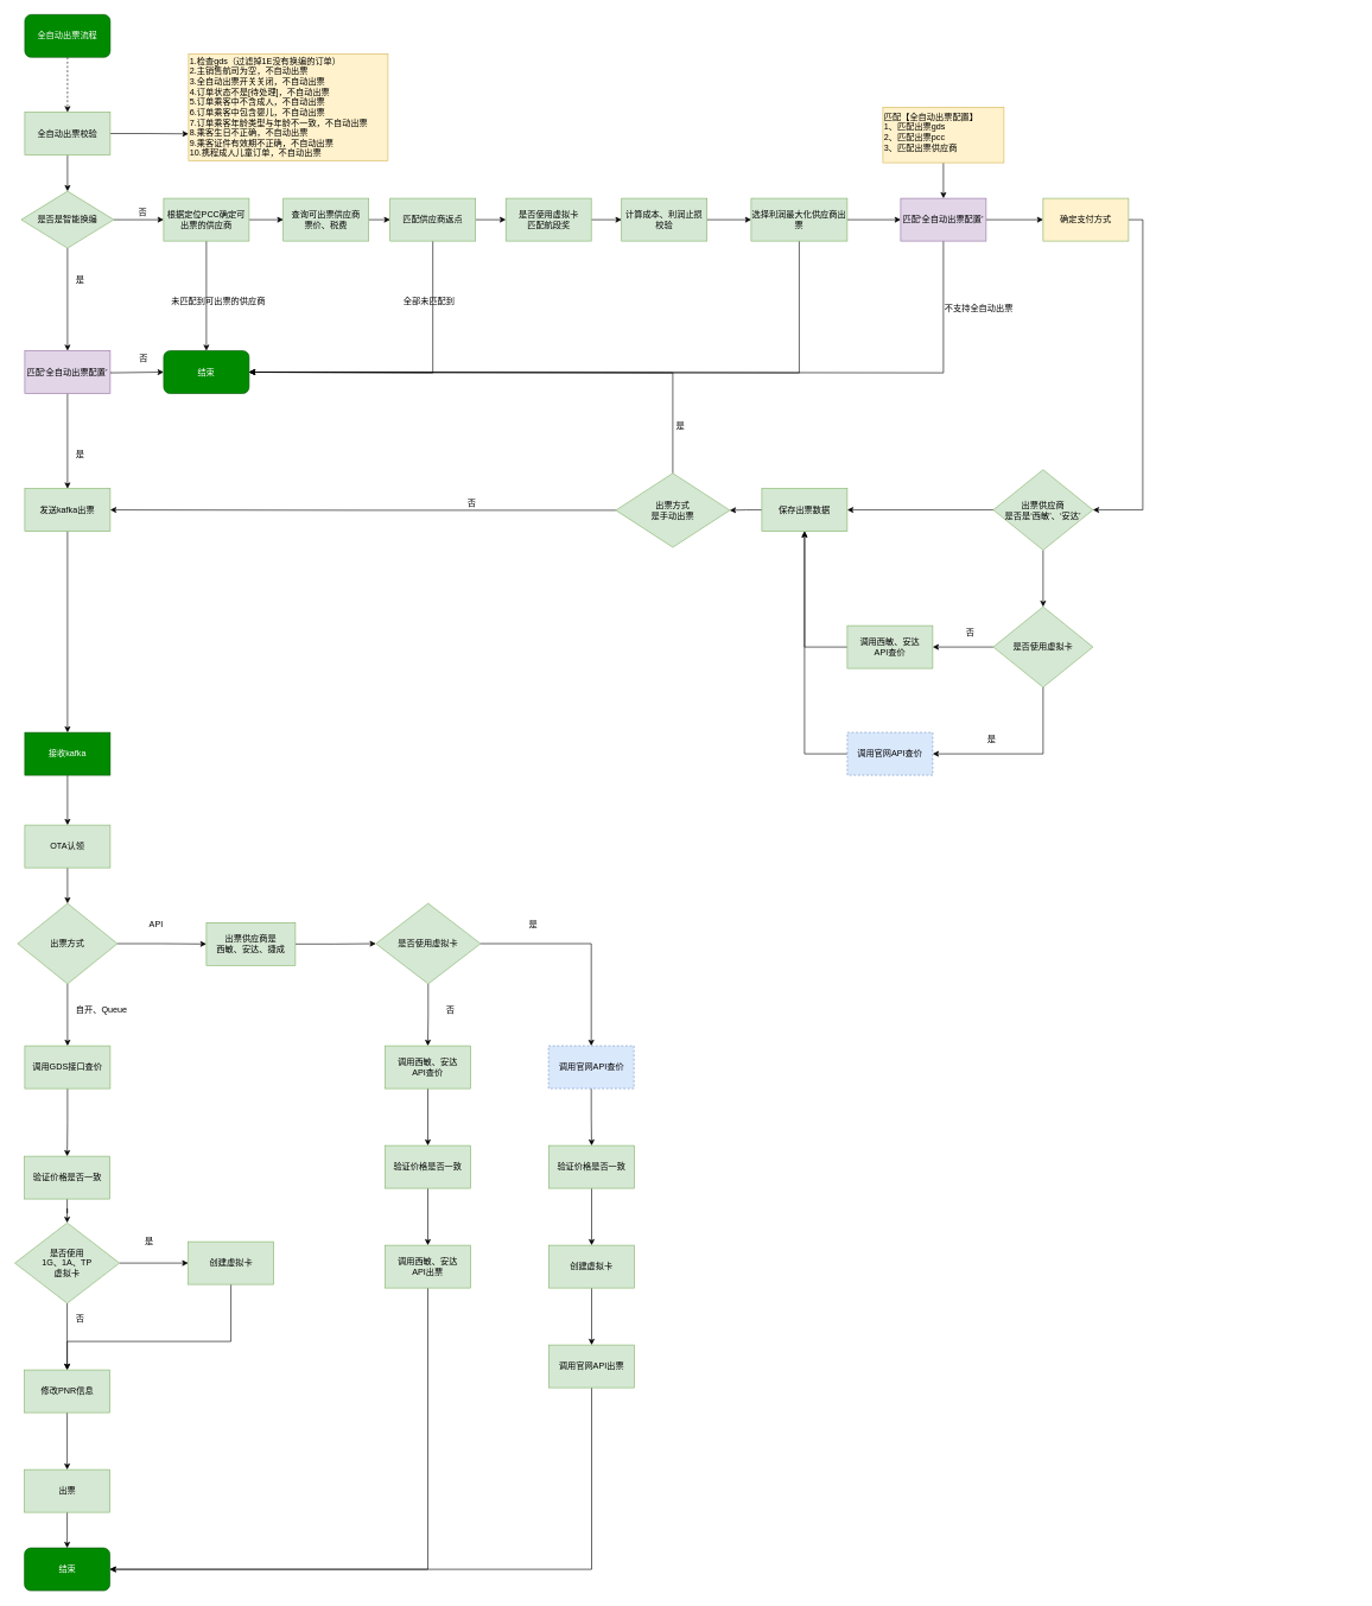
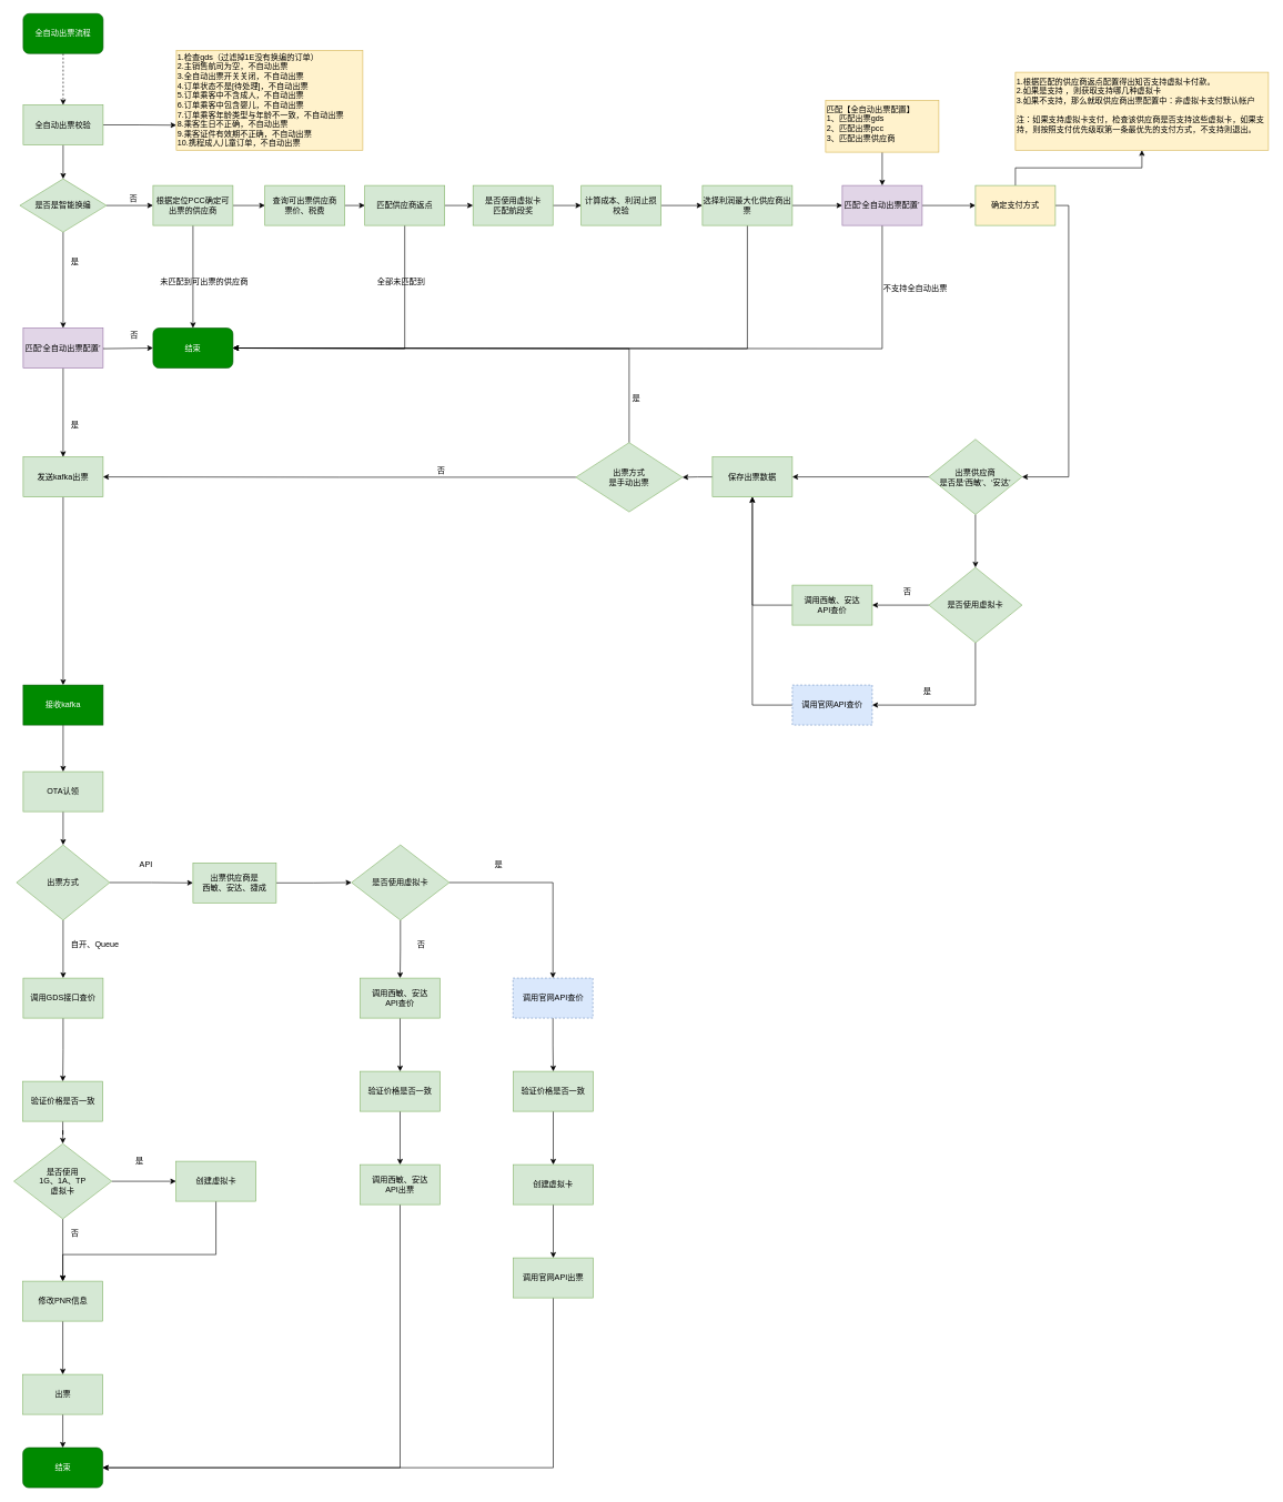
+ <mxCell id="42" value="1.根据匹配的供应商返点配置得出知否支持虚拟卡付款。&lt;br&gt;2.如果是支持 ，则获取支持哪几种虚拟卡&lt;br&gt;3.如果不支持，那么就取供应商出票配置中：非虚拟卡支付默认帐户&lt;br&gt;&lt;br&gt;注：如果支持虚拟卡支付，检查该供应商是否支持这些虚拟卡，如果支持，则按照支付优先级取第一条最优先的支付方式，不支持则退出。&lt;br&gt;" style="rounded=0;whiteSpace=wrap;html=1;align=left;verticalAlign=top;fillColor=#fff2cc;strokeColor=#d6b656;" parent="1" vertex="1"><mxGeometry x="1524" y="108" width="380" height="117" as="geometry" /></mxCell>
+ <mxCell id="39" style="edgeStyle=orthogonalEdgeStyle;rounded=0;orthogonalLoop=1;jettySize=auto;html=1;" parent="1" source="41" target="42" edge="1"><mxGeometry relative="1" as="geometry" /></mxCell>
